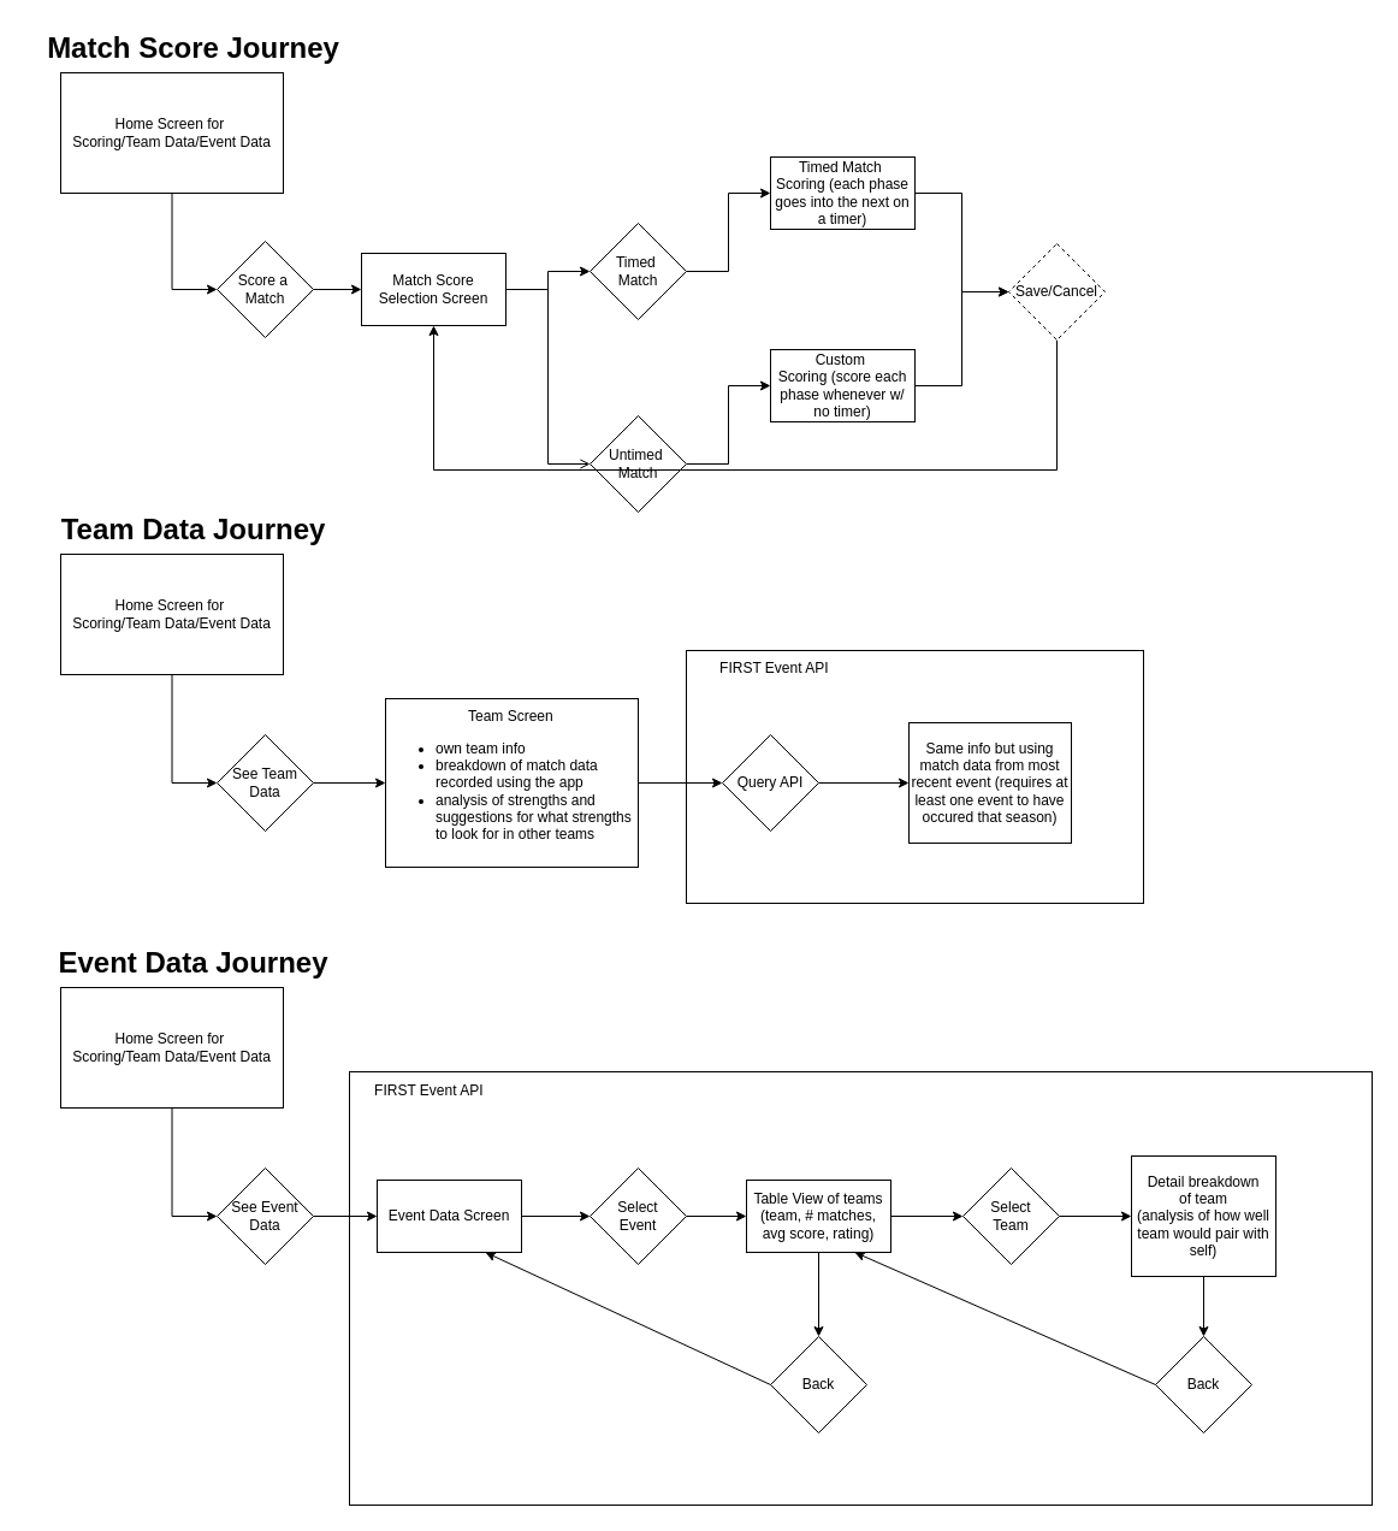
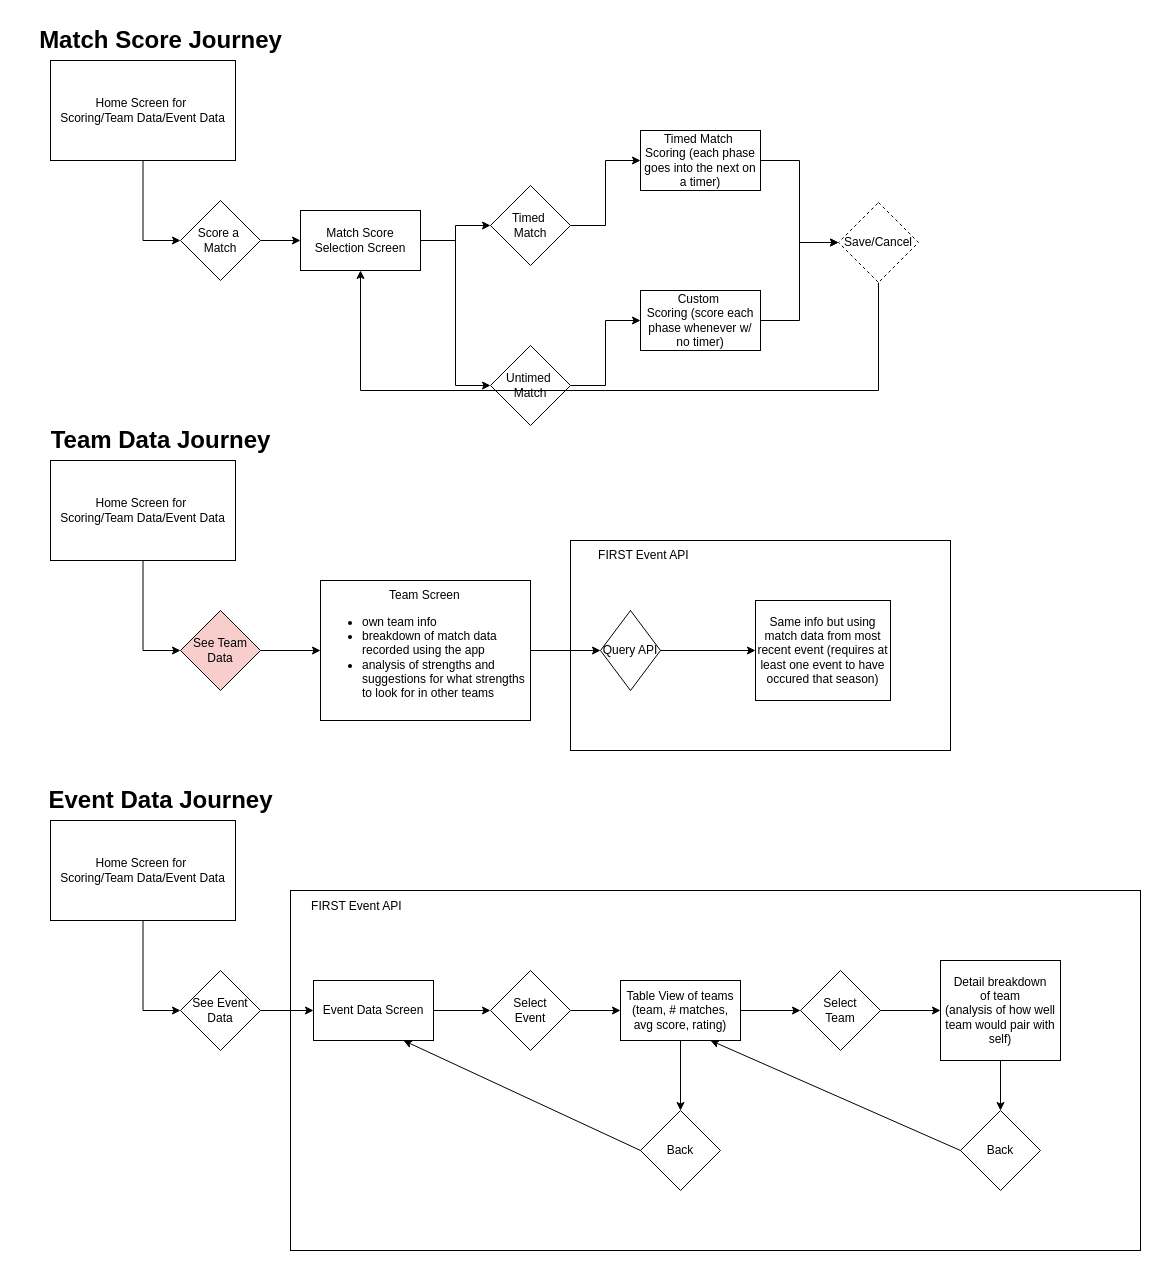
- <mxCell id="19" style="edgeStyle=orthogonalEdgeStyle;rounded=0;orthogonalLoop=1;jettySize=auto;html=1;entryX=0;entryY=0.5;entryDx=0;entryDy=0;endArrow=open;" edge="1" parent="1" source="21" target="25"><mxGeometry relative="1" as="geometry" /></mxCell>
+ <mxCell id="19" style="edgeStyle=orthogonalEdgeStyle;rounded=0;orthogonalLoop=1;jettySize=auto;html=1;entryX=0;entryY=0.5;entryDx=0;entryDy=0;" edge="1" parent="1" source="21" target="25"><mxGeometry relative="1" as="geometry" /></mxCell>
- <mxCell id="10" value="See Team&lt;div&gt;Data&lt;/div&gt;" style="rhombus;whiteSpace=wrap;html=1;" vertex="1" parent="1"><mxGeometry x="180" y="610" width="80" height="80" as="geometry" /></mxCell>
+ <mxCell id="10" value="See Team&lt;div&gt;Data&lt;/div&gt;" style="rhombus;whiteSpace=wrap;html=1;fillColor=#f8cecc;" vertex="1" parent="1"><mxGeometry x="180" y="610" width="80" height="80" as="geometry" /></mxCell>
- <mxCell id="49" value="Query API" style="rhombus;whiteSpace=wrap;html=1;align=center;rounded=0;" vertex="1" parent="1"><mxGeometry x="600" y="610" width="80" height="80" as="geometry" /></mxCell>
+ <mxCell id="49" value="Query API" style="rhombus;whiteSpace=wrap;html=1;align=center;rounded=0;" vertex="1" parent="1"><mxGeometry x="600" y="610" width="60" height="80" as="geometry" /></mxCell>
